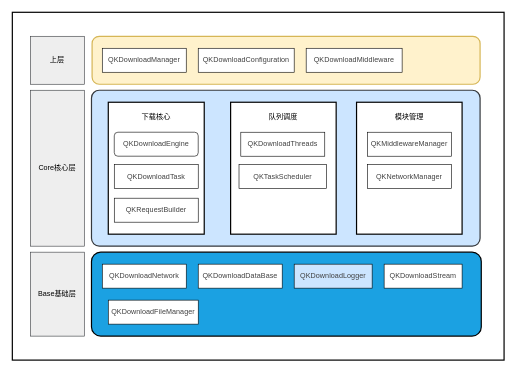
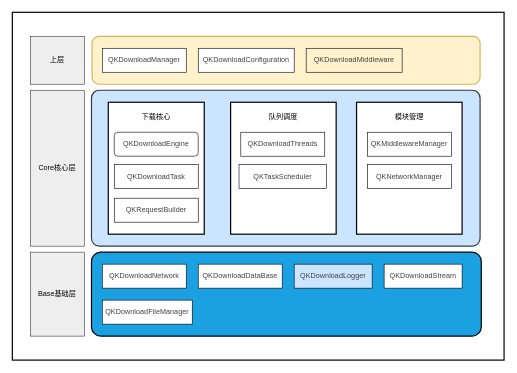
- <mxCell id="29" value="&lt;span style=&quot;color: rgb(64 , 64 , 64) ; line-height: 1.74 ; letter-spacing: 0.008em ; outline-style: none ; overflow-wrap: break-word&quot;&gt;&lt;font style=&quot;font-size: 12px&quot;&gt;QKDownloadMiddleware&lt;/font&gt;&lt;/span&gt;" style="rounded=0;whiteSpace=wrap;html=1;perimeterSpacing=20;shadow=0;" vertex="1" parent="1"><mxGeometry x="510" y="80" width="160" height="40" as="geometry" /></mxCell>
+ <mxCell id="29" value="&lt;span style=&quot;color: rgb(64 , 64 , 64) ; line-height: 1.74 ; letter-spacing: 0.008em ; outline-style: none ; overflow-wrap: break-word&quot;&gt;&lt;font style=&quot;font-size: 12px&quot;&gt;QKDownloadMiddleware&lt;/font&gt;&lt;/span&gt;" style="rounded=0;whiteSpace=wrap;html=1;perimeterSpacing=20;shadow=0;fillColor=#fff2cc;" vertex="1" parent="1"><mxGeometry x="510" y="80" width="160" height="40" as="geometry" /></mxCell>
- <mxCell id="9" value="&lt;span style=&quot;color: rgb(64 , 64 , 64) ; line-height: 1.74 ; letter-spacing: 0.008em ; outline-style: none ; overflow-wrap: break-word&quot;&gt;&lt;font style=&quot;font-size: 12px&quot;&gt;QKDownloadFileManager&lt;/font&gt;&lt;/span&gt;" style="rounded=0;whiteSpace=wrap;html=1;perimeterSpacing=20;" vertex="1" parent="1"><mxGeometry x="180" y="500" width="150" height="40" as="geometry" /></mxCell>
+ <mxCell id="9" value="&lt;span style=&quot;color: rgb(64 , 64 , 64) ; line-height: 1.74 ; letter-spacing: 0.008em ; outline-style: none ; overflow-wrap: break-word&quot;&gt;&lt;font style=&quot;font-size: 12px&quot;&gt;QKDownloadFileManager&lt;/font&gt;&lt;/span&gt;" style="rounded=0;whiteSpace=wrap;html=1;perimeterSpacing=20;" vertex="1" parent="1"><mxGeometry x="170" y="500" width="150" height="40" as="geometry" /></mxCell>
